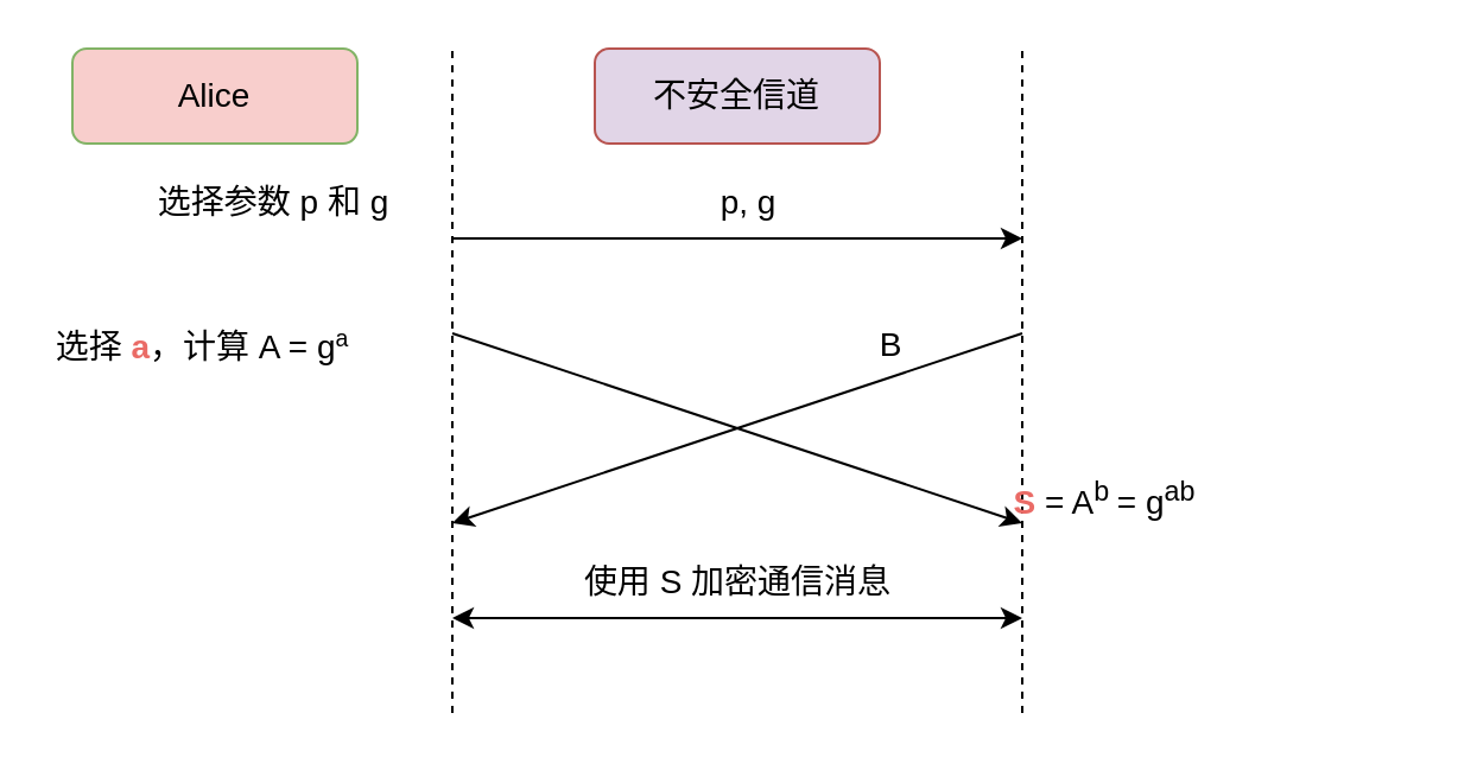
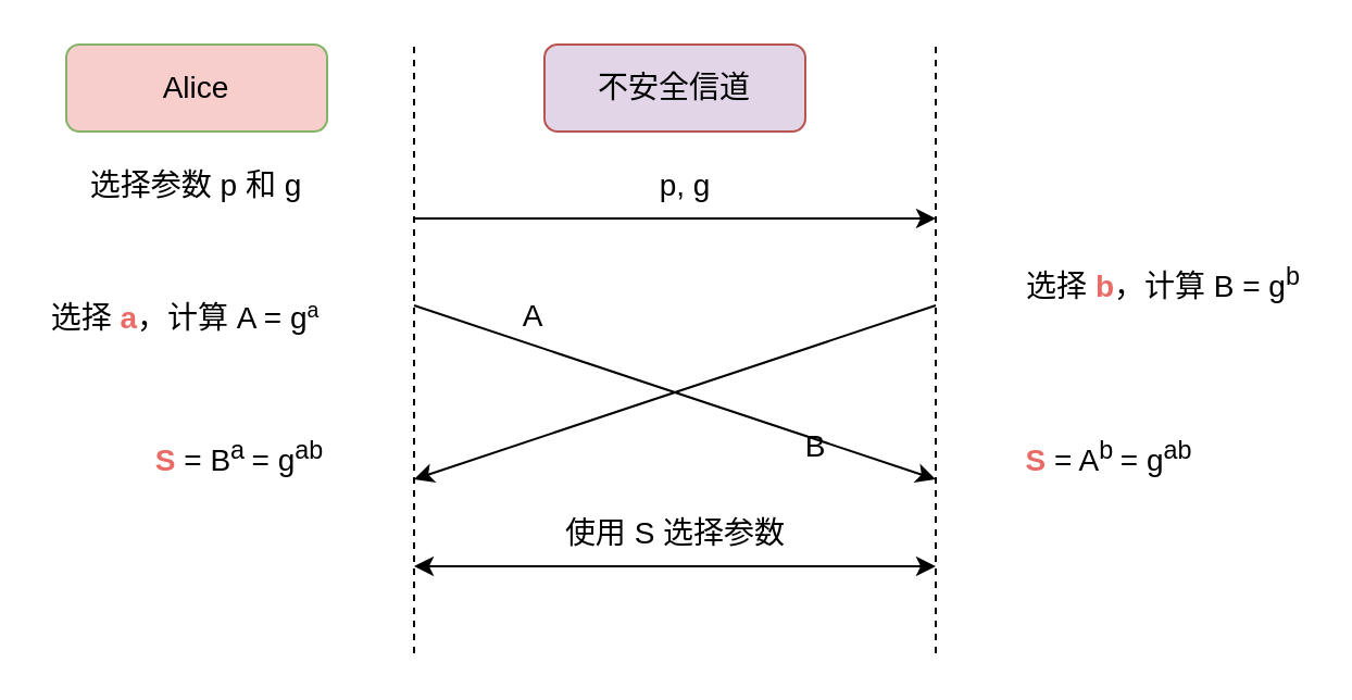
- <mxCell id="18" value="选择参数 p 和 g" style="text;html=1;strokeColor=none;fillColor=none;align=center;verticalAlign=middle;whiteSpace=wrap;rounded=0;fontSize=14;" vertex="1" parent="1"><mxGeometry x="55" y="70" width="120" height="30" as="geometry" /></mxCell>
+ <mxCell id="18" value="选择参数 p 和 g" style="text;html=1;strokeColor=none;fillColor=none;align=center;verticalAlign=middle;whiteSpace=wrap;rounded=0;fontSize=14;" vertex="1" parent="1"><mxGeometry x="30" y="70" width="120" height="30" as="geometry" /></mxCell>
+ <mxCell id="11" value="选择 &lt;b&gt;&lt;font color=&quot;#ea6b66&quot;&gt;b&lt;/font&gt;&lt;/b&gt;，计算 B = g&lt;sup&gt;b&lt;/sup&gt;" style="text;html=1;strokeColor=none;fillColor=none;align=center;verticalAlign=middle;whiteSpace=wrap;rounded=0;fontSize=14;" vertex="1" parent="1"><mxGeometry x="470" y="120" width="130" height="20" as="geometry" /></mxCell>
+ <mxCell id="10" value="A" style="text;html=1;strokeColor=none;fillColor=none;align=center;verticalAlign=middle;whiteSpace=wrap;rounded=0;fontSize=14;" vertex="1" parent="1"><mxGeometry x="220" y="130" width="50" height="30" as="geometry" /></mxCell>
- <mxCell id="13" value="B" style="text;html=1;strokeColor=none;fillColor=none;align=center;verticalAlign=middle;whiteSpace=wrap;rounded=0;fontSize=14;" vertex="1" parent="1"><mxGeometry x="350" y="130" width="50" height="30" as="geometry" /></mxCell>
+ <mxCell id="13" value="B" style="text;html=1;strokeColor=none;fillColor=none;align=center;verticalAlign=middle;whiteSpace=wrap;rounded=0;fontSize=14;" vertex="1" parent="1"><mxGeometry x="350" y="190" width="50" height="30" as="geometry" /></mxCell>
+ <mxCell id="14" value="&lt;font color=&quot;#ea6b66&quot;&gt;&lt;b&gt;S&lt;/b&gt;&lt;/font&gt; = B&lt;sup&gt;a&amp;nbsp;&lt;/sup&gt;= g&lt;sup&gt;ab&lt;/sup&gt;" style="text;html=1;strokeColor=none;fillColor=none;align=center;verticalAlign=middle;whiteSpace=wrap;rounded=0;fontSize=14;" vertex="1" parent="1"><mxGeometry x="70" y="200" width="80" height="20" as="geometry" /></mxCell>
- <mxCell id="15" value="&lt;b&gt;&lt;font color=&quot;#ea6b66&quot;&gt;S&lt;/font&gt;&lt;/b&gt; = A&lt;sup&gt;b&amp;nbsp;&lt;/sup&gt;= g&lt;sup&gt;ab&lt;/sup&gt;" style="text;html=1;strokeColor=none;fillColor=none;align=center;verticalAlign=middle;whiteSpace=wrap;rounded=0;fontSize=14;" vertex="1" parent="1"><mxGeometry x="425" y="200" width="80" height="20" as="geometry" /></mxCell>
+ <mxCell id="15" value="&lt;b&gt;&lt;font color=&quot;#ea6b66&quot;&gt;S&lt;/font&gt;&lt;/b&gt; = A&lt;sup&gt;b&amp;nbsp;&lt;/sup&gt;= g&lt;sup&gt;ab&lt;/sup&gt;" style="text;html=1;strokeColor=none;fillColor=none;align=center;verticalAlign=middle;whiteSpace=wrap;rounded=0;fontSize=14;" vertex="1" parent="1"><mxGeometry x="470" y="200" width="80" height="20" as="geometry" /></mxCell>
- <mxCell id="17" value="使用 S 加密通信消息" style="text;html=1;strokeColor=none;fillColor=none;align=center;verticalAlign=middle;whiteSpace=wrap;rounded=0;fontSize=14;" vertex="1" parent="1"><mxGeometry x="242.5" y="230" width="135" height="30" as="geometry" /></mxCell>
+ <mxCell id="17" value="使用 S 选择参数" style="text;html=1;strokeColor=none;fillColor=none;align=center;verticalAlign=middle;whiteSpace=wrap;rounded=0;fontSize=14;" vertex="1" parent="1"><mxGeometry x="242.5" y="230" width="135" height="30" as="geometry" /></mxCell>
